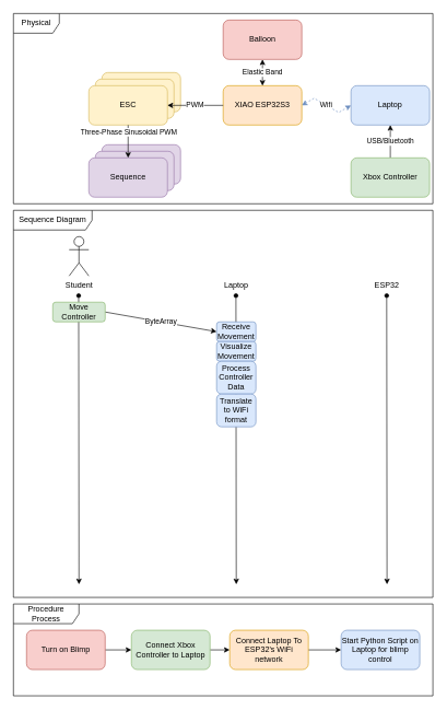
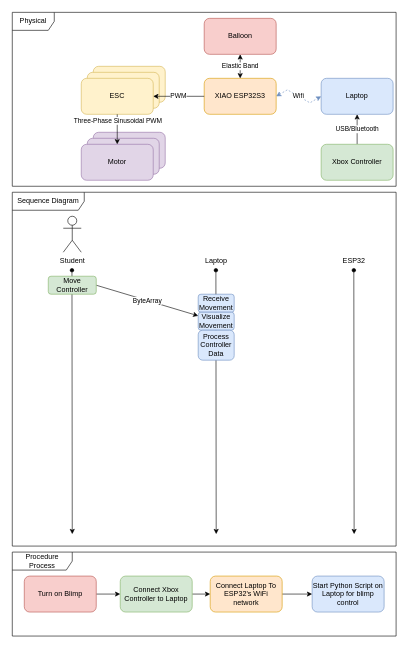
- <mxCell id="38" value="Sequence" style="rounded=1;whiteSpace=wrap;html=1;fillColor=#e1d5e7;strokeColor=#9673a6;" vertex="1" parent="1"><mxGeometry x="135" y="240" width="120" height="60" as="geometry" /></mxCell>
+ <mxCell id="38" value="Motor" style="rounded=1;whiteSpace=wrap;html=1;fillColor=#e1d5e7;strokeColor=#9673a6;" vertex="1" parent="1"><mxGeometry x="135" y="240" width="120" height="60" as="geometry" /></mxCell>
- <mxCell id="20" value="ByteArray" style="rounded=0;orthogonalLoop=1;jettySize=auto;html=1;exitX=1;exitY=0.5;exitDx=0;exitDy=0;entryX=0;entryY=0.5;entryDx=0;entryDy=0;" edge="1" parent="1" source="27" target="22"><mxGeometry relative="1" as="geometry" /></mxCell>
+ <mxCell id="20" value="ByteArray" style="rounded=0;orthogonalLoop=1;jettySize=auto;html=1;exitX=1;exitY=0.5;exitDx=0;exitDy=0;" edge="1" parent="1" source="27" target="23"><mxGeometry relative="1" as="geometry" /></mxCell>
- <mxCell id="25" value="Translate to WiFi format" style="rounded=1;whiteSpace=wrap;html=1;fillColor=#dae8fc;strokeColor=#6c8ebf;" vertex="1" parent="1"><mxGeometry x="330" y="600" width="60" height="50" as="geometry" /></mxCell>
